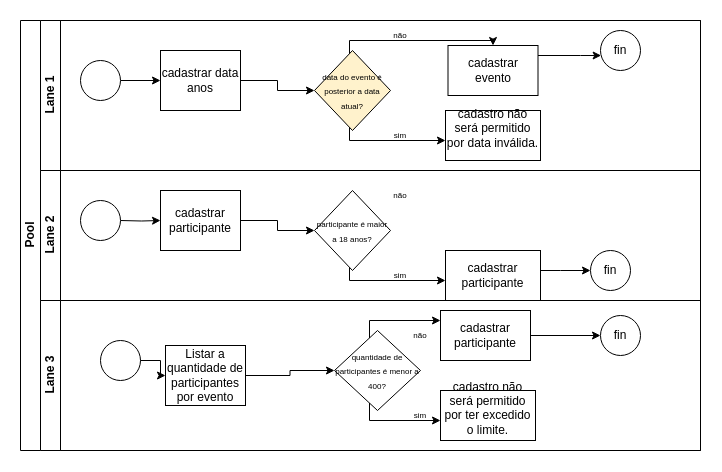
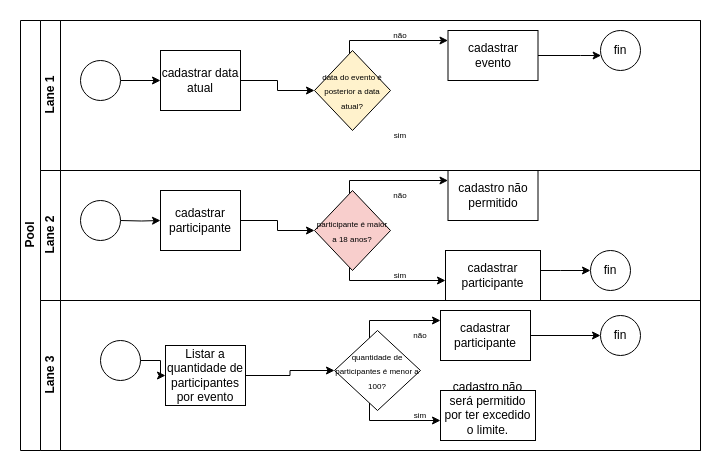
- <mxCell id="11" value="cadastrar evento" style="whiteSpace=wrap;html=1;rounded=0;" vertex="1" parent="3"><mxGeometry x="407.5" y="25" width="90" height="50" as="geometry" /></mxCell>
+ <mxCell id="11" value="cadastrar evento" style="whiteSpace=wrap;html=1;rounded=0;" vertex="1" parent="3"><mxGeometry x="407.5" y="10" width="90" height="50" as="geometry" /></mxCell>
- <mxCell id="6" value="cadastrar data anos" style="rounded=0;whiteSpace=wrap;html=1;fontFamily=Helvetica;fontSize=12;fontColor=#000000;align=center;" parent="3" vertex="1"><mxGeometry x="120" y="30" width="80" height="60" as="geometry" /></mxCell>
+ <mxCell id="6" value="cadastrar data atual" style="rounded=0;whiteSpace=wrap;html=1;fontFamily=Helvetica;fontSize=12;fontColor=#000000;align=center;" parent="3" vertex="1"><mxGeometry x="120" y="30" width="80" height="60" as="geometry" /></mxCell>
- <mxCell id="13" value="&lt;div&gt;cadastro não será permitido por data inválida.&lt;/div&gt;&lt;div&gt;&lt;br&gt;&lt;/div&gt;" style="whiteSpace=wrap;html=1;rounded=0;" vertex="1" parent="3"><mxGeometry x="405" y="90" width="95" height="50" as="geometry" /></mxCell>
- <mxCell id="14" value="" style="edgeStyle=orthogonalEdgeStyle;rounded=0;orthogonalLoop=1;jettySize=auto;html=1;fontSize=8;" edge="1" parent="3" source="8" target="13"><mxGeometry relative="1" as="geometry"><Array as="points"><mxPoint x="309" y="120" /></Array></mxGeometry></mxCell>
+ <mxCell id="24" value="" style="edgeStyle=orthogonalEdgeStyle;rounded=0;orthogonalLoop=1;jettySize=auto;html=1;fontSize=8;" edge="1" parent="17" source="21" target="23"><mxGeometry relative="1" as="geometry"><Array as="points"><mxPoint x="309" y="10" /></Array></mxGeometry></mxCell>
+ <mxCell id="23" value="cadastro não permitido" style="whiteSpace=wrap;html=1;rounded=0;" vertex="1" parent="17"><mxGeometry x="407.5" width="90" height="50" as="geometry" /></mxCell>
- <mxCell id="21" value="&lt;font style=&quot;font-size: 8px&quot;&gt;participante é maior a 18 anos?&lt;/font&gt;" style="rhombus;whiteSpace=wrap;html=1;rounded=0;" vertex="1" parent="17"><mxGeometry x="274" y="20" width="76" height="80" as="geometry" /></mxCell>
+ <mxCell id="21" value="&lt;font style=&quot;font-size: 8px&quot;&gt;participante é maior a 18 anos?&lt;/font&gt;" style="rhombus;whiteSpace=wrap;html=1;rounded=0;fillColor=#f8cecc;" vertex="1" parent="17"><mxGeometry x="274" y="20" width="76" height="80" as="geometry" /></mxCell>
- <mxCell id="36" value="&lt;font style=&quot;font-size: 8px&quot;&gt;quantidade de participantes é menor a 400?&lt;/font&gt;" style="rhombus;whiteSpace=wrap;html=1;rounded=0;" vertex="1" parent="31"><mxGeometry x="294" y="30" width="86" height="80" as="geometry" /></mxCell>
+ <mxCell id="36" value="&lt;font style=&quot;font-size: 8px&quot;&gt;quantidade de participantes é menor a 100?&lt;/font&gt;" style="rhombus;whiteSpace=wrap;html=1;rounded=0;" vertex="1" parent="31"><mxGeometry x="294" y="30" width="86" height="80" as="geometry" /></mxCell>
